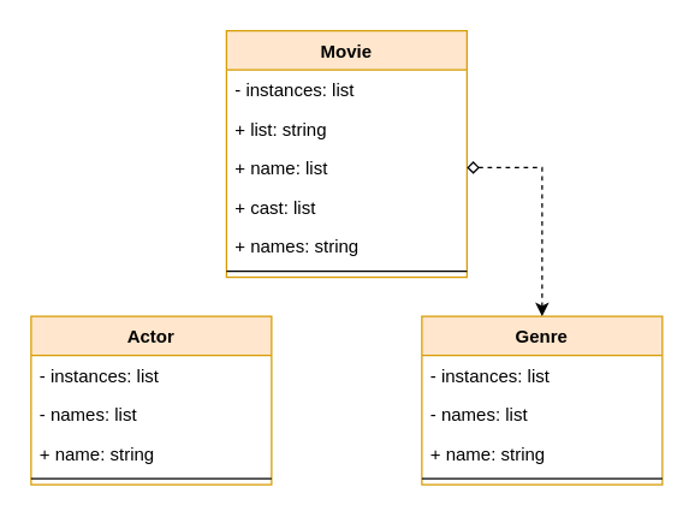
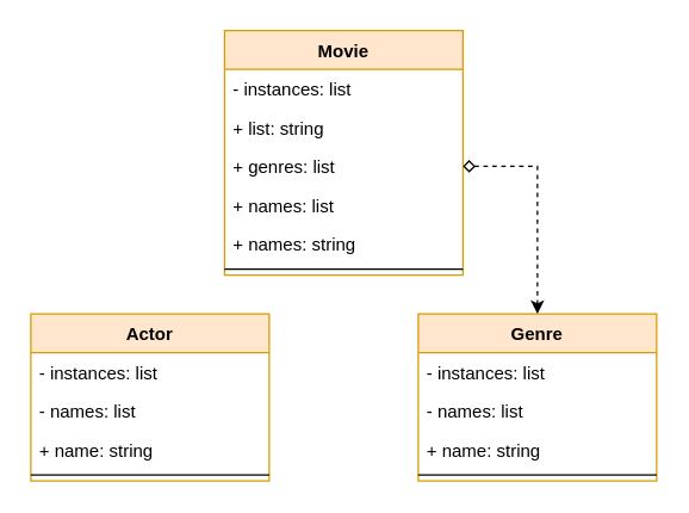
- <mxCell id="5" value="+ name: list" style="text;strokeColor=none;fillColor=none;align=left;verticalAlign=top;spacingLeft=4;spacingRight=4;overflow=hidden;rotatable=0;points=[[0,0.5],[1,0.5]];portConstraint=eastwest;" vertex="1" parent="2"><mxGeometry y="78" width="160" height="26" as="geometry" /></mxCell>
+ <mxCell id="5" value="+ genres: list" style="text;strokeColor=none;fillColor=none;align=left;verticalAlign=top;spacingLeft=4;spacingRight=4;overflow=hidden;rotatable=0;points=[[0,0.5],[1,0.5]];portConstraint=eastwest;" vertex="1" parent="2"><mxGeometry y="78" width="160" height="26" as="geometry" /></mxCell>
- <mxCell id="6" value="+ cast: list" style="text;strokeColor=none;fillColor=none;align=left;verticalAlign=top;spacingLeft=4;spacingRight=4;overflow=hidden;rotatable=0;points=[[0,0.5],[1,0.5]];portConstraint=eastwest;" vertex="1" parent="2"><mxGeometry y="104" width="160" height="26" as="geometry" /></mxCell>
+ <mxCell id="6" value="+ names: list" style="text;strokeColor=none;fillColor=none;align=left;verticalAlign=top;spacingLeft=4;spacingRight=4;overflow=hidden;rotatable=0;points=[[0,0.5],[1,0.5]];portConstraint=eastwest;" vertex="1" parent="2"><mxGeometry y="104" width="160" height="26" as="geometry" /></mxCell>
